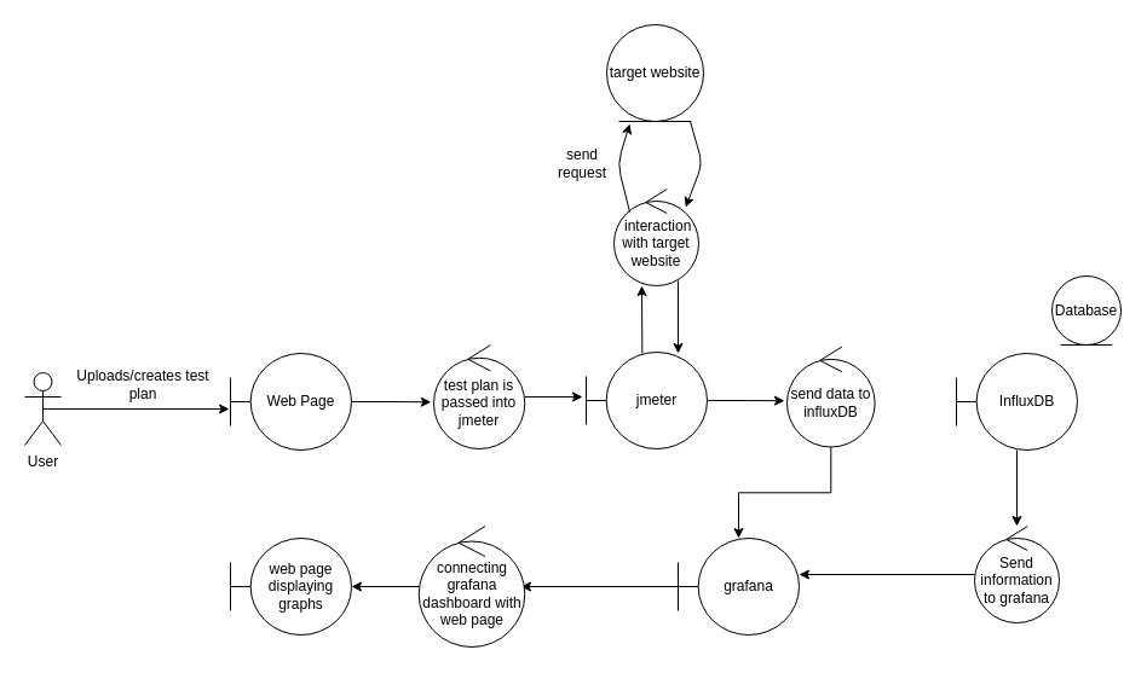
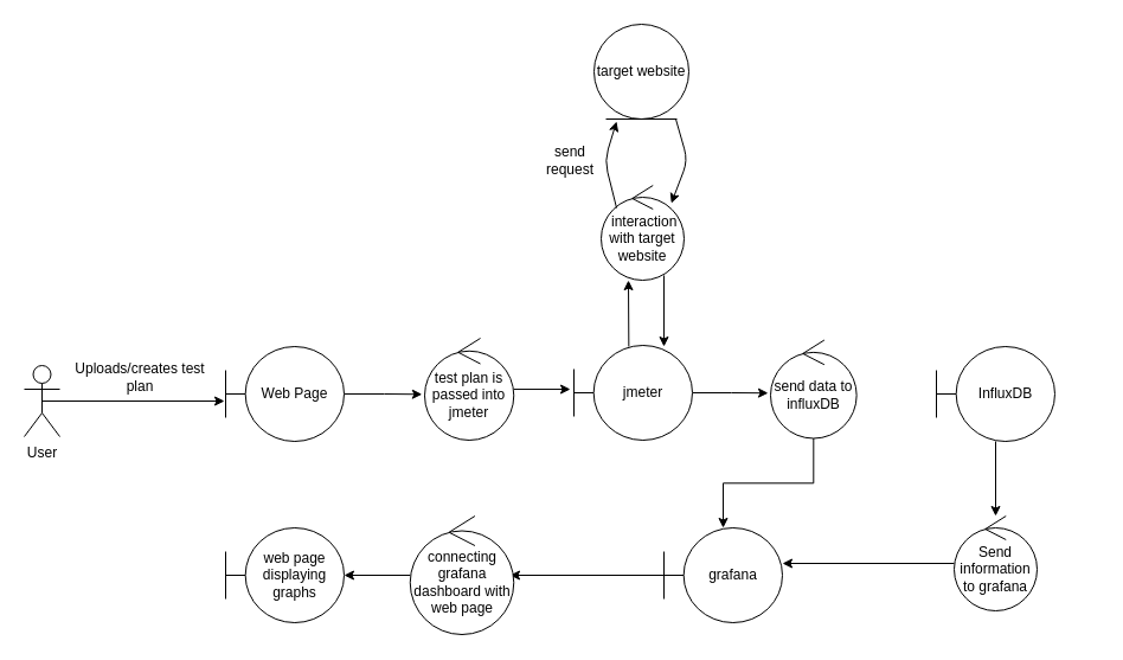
- <mxCell id="22" value="Database" style="ellipse;shape=umlEntity;whiteSpace=wrap;html=1;" vertex="1" parent="1"><mxGeometry x="869" y="228" width="57" height="57" as="geometry" /></mxCell>
